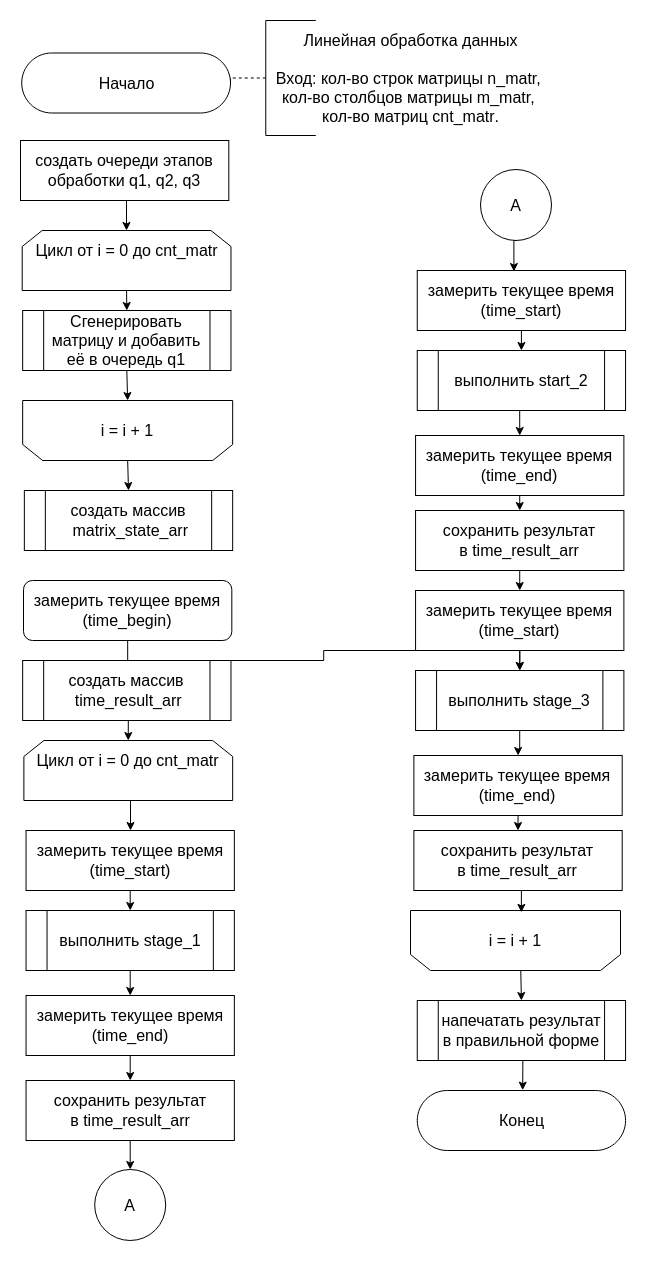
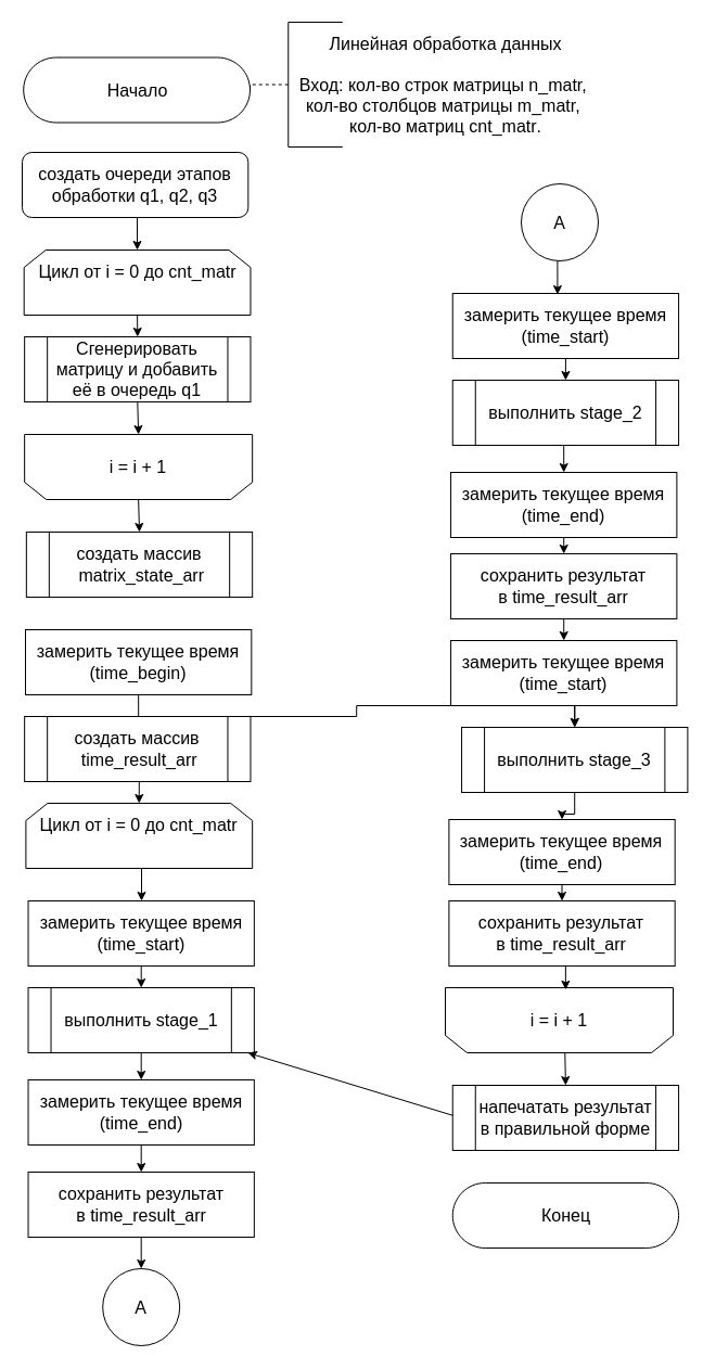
- <mxCell id="12" value="&lt;font style=&quot;font-size: 16px&quot;&gt;создать очереди этапов обработки q1, q2, q3&lt;br&gt;&lt;/font&gt;" style="rounded=0;whiteSpace=wrap;html=1;shadow=0;glass=0;sketch=0;strokeWidth=1;gradientColor=none;" vertex="1" parent="1"><mxGeometry x="20" y="140" width="208.31" height="60" as="geometry" /></mxCell>
+ <mxCell id="12" value="&lt;font style=&quot;font-size: 16px&quot;&gt;создать очереди этапов обработки q1, q2, q3&lt;br&gt;&lt;/font&gt;" style="whiteSpace=wrap;html=1;shadow=0;glass=0;sketch=0;strokeWidth=1;gradientColor=none;rounded=1;" vertex="1" parent="1"><mxGeometry x="20" y="140" width="208.31" height="60" as="geometry" /></mxCell>
- <mxCell id="43" value="&lt;font size=&quot;3&quot;&gt;выполнить start_2&lt;/font&gt;" style="shape=process;whiteSpace=wrap;html=1;backgroundOutline=1;" vertex="1" parent="1"><mxGeometry x="416.76" y="350" width="208.31" height="60" as="geometry" /></mxCell>
+ <mxCell id="43" value="&lt;font size=&quot;3&quot;&gt;выполнить stage_2&lt;/font&gt;" style="shape=process;whiteSpace=wrap;html=1;backgroundOutline=1;" vertex="1" parent="1"><mxGeometry x="416.76" y="350" width="208.31" height="60" as="geometry" /></mxCell>
- <mxCell id="17" value="&lt;font style=&quot;font-size: 16px&quot;&gt;замерить текущее время&lt;br&gt;(time_begin)&lt;br&gt;&lt;/font&gt;" style="whiteSpace=wrap;html=1;shadow=0;glass=0;sketch=0;strokeWidth=1;gradientColor=none;rounded=1;" vertex="1" parent="1"><mxGeometry x="23.01" y="580" width="208.31" height="60" as="geometry" /></mxCell>
+ <mxCell id="17" value="&lt;font style=&quot;font-size: 16px&quot;&gt;замерить текущее время&lt;br&gt;(time_begin)&lt;br&gt;&lt;/font&gt;" style="rounded=0;whiteSpace=wrap;html=1;shadow=0;glass=0;sketch=0;strokeWidth=1;gradientColor=none;" vertex="1" parent="1"><mxGeometry x="23.01" y="580" width="208.31" height="60" as="geometry" /></mxCell>
- <mxCell id="35" value="&lt;font size=&quot;3&quot;&gt;выполнить stage_3&lt;/font&gt;" style="shape=process;whiteSpace=wrap;html=1;backgroundOutline=1;" vertex="1" parent="1"><mxGeometry x="415.07" y="670" width="208.31" height="60" as="geometry" /></mxCell>
+ <mxCell id="35" value="&lt;font size=&quot;3&quot;&gt;выполнить stage_3&lt;/font&gt;" style="shape=process;whiteSpace=wrap;html=1;backgroundOutline=1;" vertex="1" parent="1"><mxGeometry x="425.07" y="670" width="208.31" height="60" as="geometry" /></mxCell>
- <mxCell id="51" style="edgeStyle=none;html=1;exitX=0.507;exitY=1;exitDx=0;exitDy=0;entryX=0.506;entryY=-0.005;entryDx=0;entryDy=0;entryPerimeter=0;exitPerimeter=0;" edge="1" parent="1" source="52" target="10"><mxGeometry relative="1" as="geometry" /></mxCell>
+ <mxCell id="51" style="edgeStyle=none;html=1;exitX=0.507;exitY=1;exitDx=0;exitDy=0;exitPerimeter=0;" edge="1" parent="1" source="52" target="27"><mxGeometry relative="1" as="geometry" /></mxCell>
